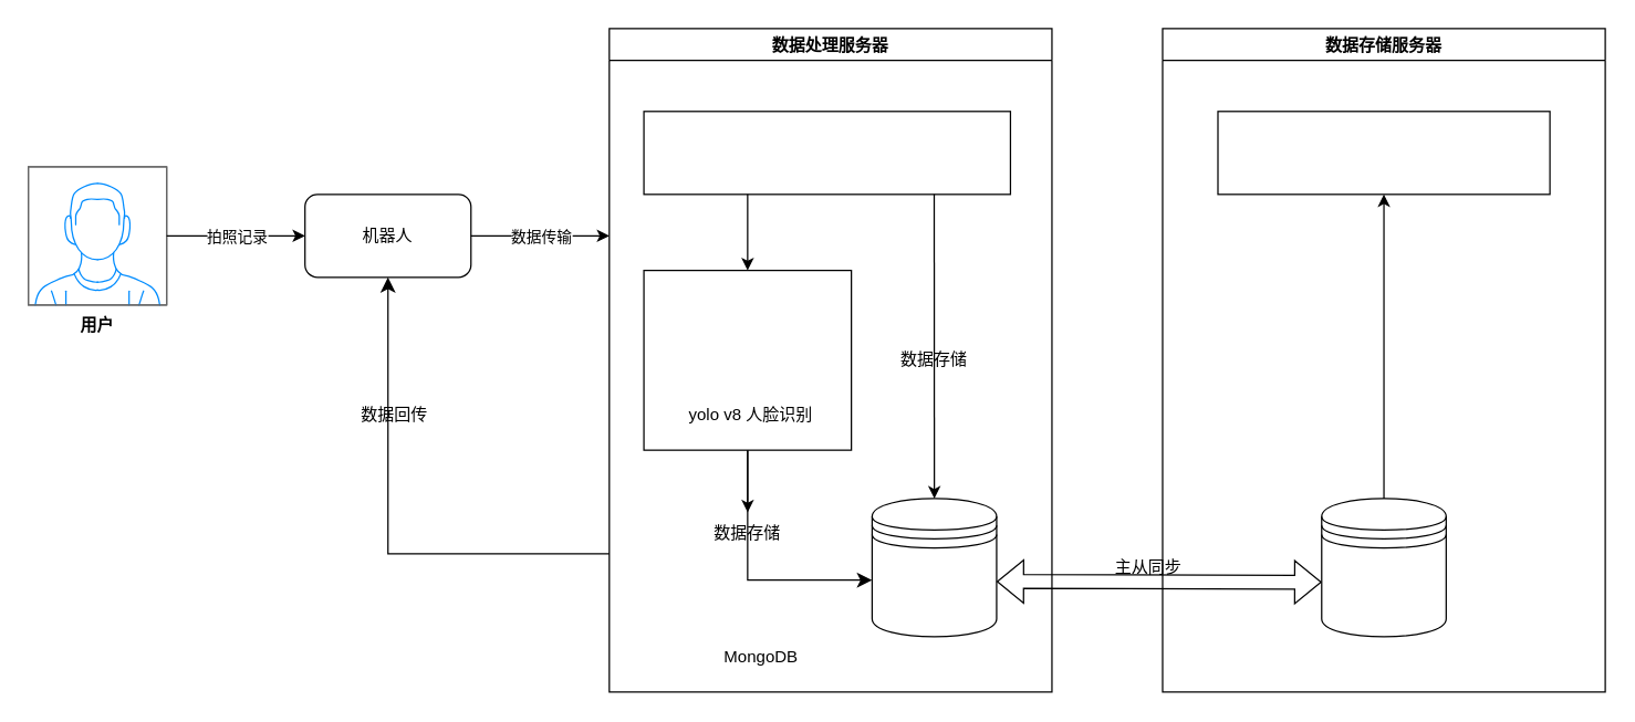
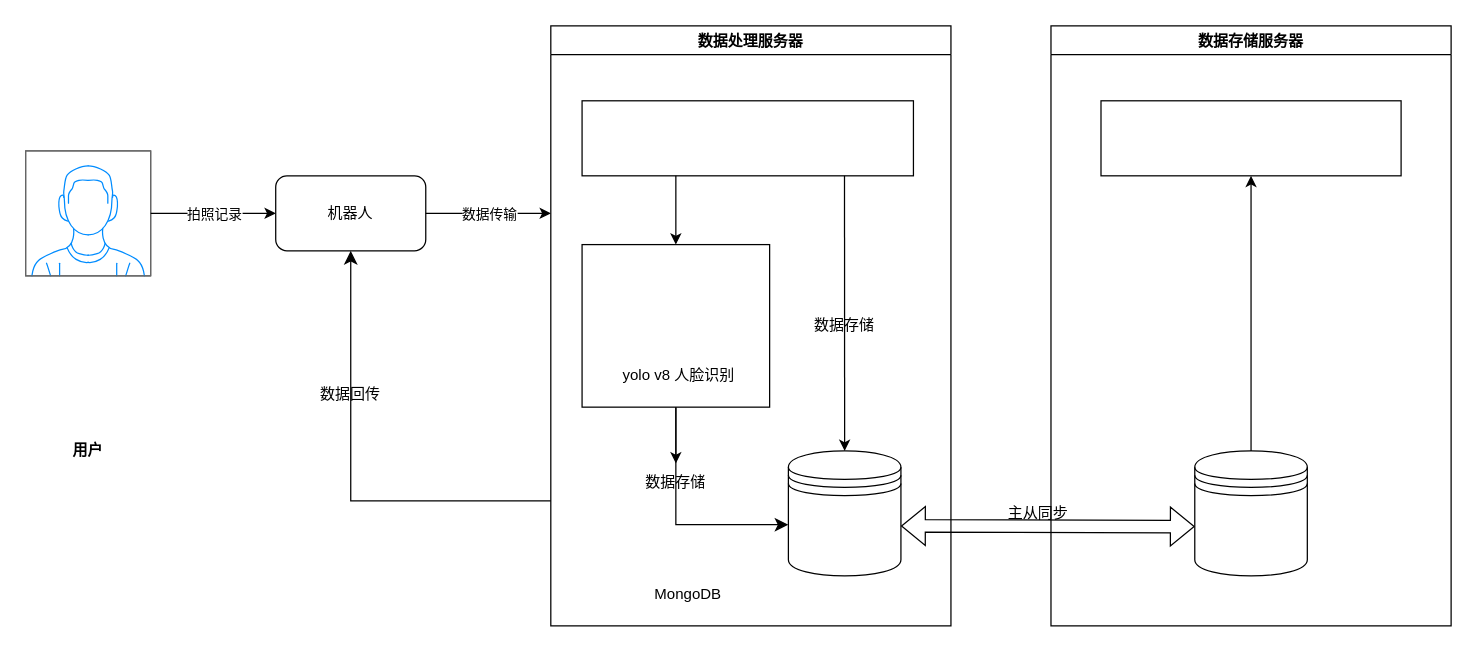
- <mxCell id="3" value="用户" style="text;html=1;align=center;verticalAlign=middle;whiteSpace=wrap;rounded=0;fontStyle=1" vertex="1" parent="1"><mxGeometry x="40" y="220" width="60" height="30" as="geometry" /></mxCell>
+ <mxCell id="3" value="用户" style="text;html=1;align=center;verticalAlign=middle;whiteSpace=wrap;rounded=0;fontStyle=1" vertex="1" parent="1"><mxGeometry x="40" y="345" width="60" height="30" as="geometry" /></mxCell>
- <mxCell id="32" value="数据回传" style="text;html=1;align=center;verticalAlign=middle;whiteSpace=wrap;rounded=0;" vertex="1" parent="1"><mxGeometry x="255" y="285" width="60" height="30" as="geometry" /></mxCell>
+ <mxCell id="32" value="数据回传" style="text;html=1;align=center;verticalAlign=middle;whiteSpace=wrap;rounded=0;" vertex="1" parent="1"><mxGeometry x="250" y="300" width="60" height="30" as="geometry" /></mxCell>
